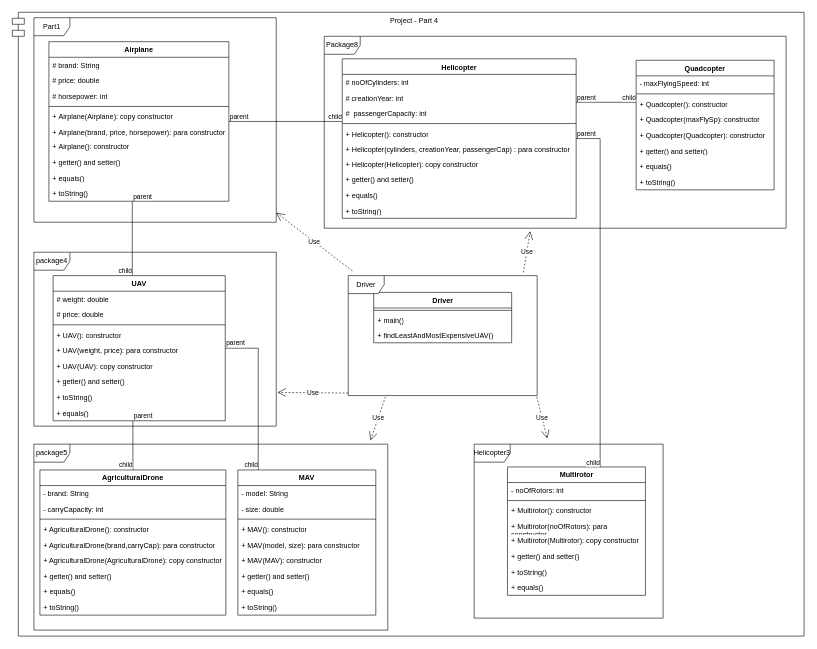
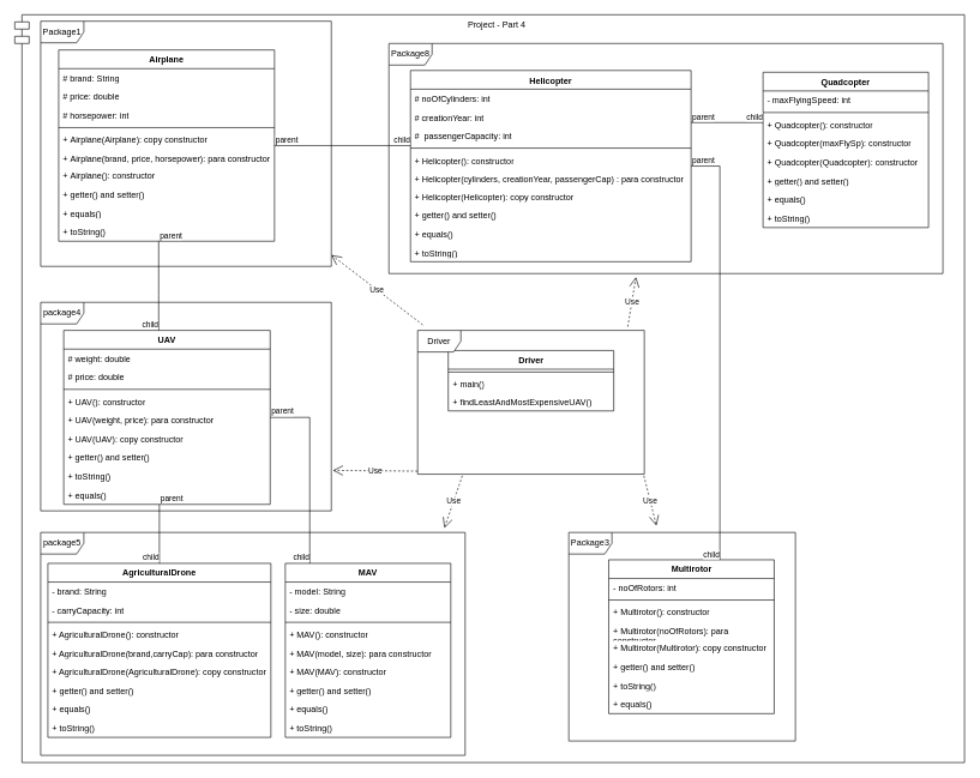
- <mxCell id="73" value="Part1" style="shape=umlFrame;whiteSpace=wrap;html=1;pointerEvents=0;" parent="1" vertex="1"><mxGeometry x="56" y="29" width="404" height="341" as="geometry" /></mxCell>
+ <mxCell id="73" value="Package1" style="shape=umlFrame;whiteSpace=wrap;html=1;pointerEvents=0;" parent="1" vertex="1"><mxGeometry x="56" y="29" width="404" height="341" as="geometry" /></mxCell>
- <mxCell id="75" value="Helicopter3" style="shape=umlFrame;whiteSpace=wrap;html=1;pointerEvents=0;" parent="1" vertex="1"><mxGeometry x="790" y="740" width="315" height="290" as="geometry" /></mxCell>
+ <mxCell id="75" value="Package3" style="shape=umlFrame;whiteSpace=wrap;html=1;pointerEvents=0;" parent="1" vertex="1"><mxGeometry x="790" y="740" width="315" height="290" as="geometry" /></mxCell>
